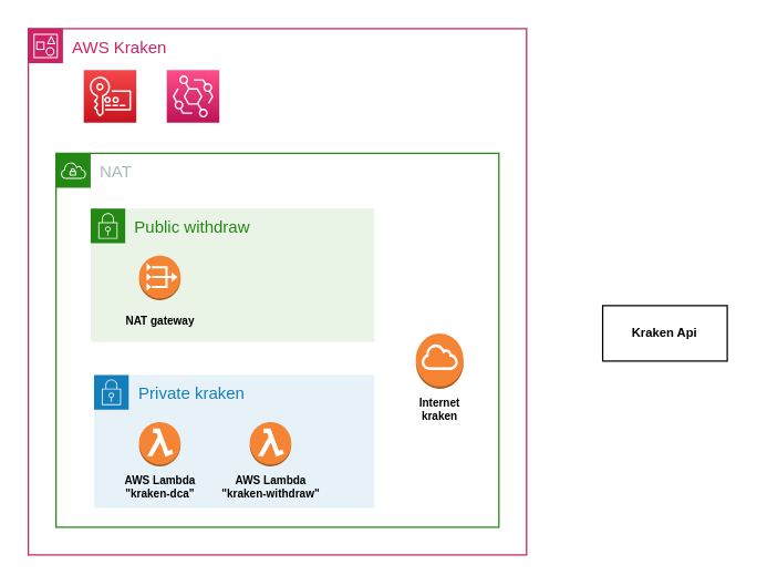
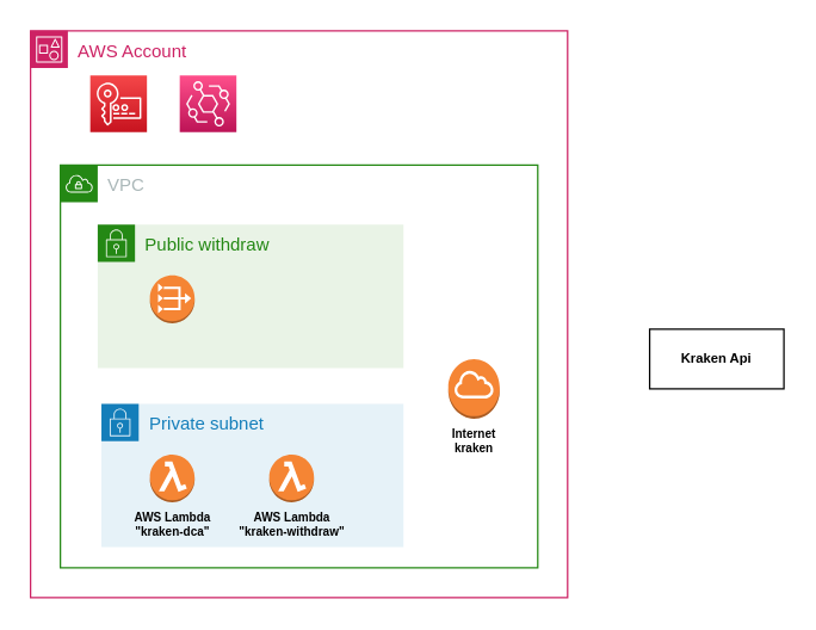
- <mxCell id="2" value="AWS Kraken" style="points=[[0,0],[0.25,0],[0.5,0],[0.75,0],[1,0],[1,0.25],[1,0.5],[1,0.75],[1,1],[0.75,1],[0.5,1],[0.25,1],[0,1],[0,0.75],[0,0.5],[0,0.25]];outlineConnect=0;gradientColor=none;html=1;whiteSpace=wrap;fontSize=12;fontStyle=0;container=1;pointerEvents=0;collapsible=0;recursiveResize=0;shape=mxgraph.aws4.group;grIcon=mxgraph.aws4.group_account;strokeColor=#CD2264;fillColor=none;verticalAlign=top;align=left;spacingLeft=30;fontColor=#CD2264;dashed=0;" vertex="1" parent="1"><mxGeometry x="20" y="20" width="360" height="380" as="geometry" /></mxCell>
+ <mxCell id="2" value="AWS Account" style="points=[[0,0],[0.25,0],[0.5,0],[0.75,0],[1,0],[1,0.25],[1,0.5],[1,0.75],[1,1],[0.75,1],[0.5,1],[0.25,1],[0,1],[0,0.75],[0,0.5],[0,0.25]];outlineConnect=0;gradientColor=none;html=1;whiteSpace=wrap;fontSize=12;fontStyle=0;container=1;pointerEvents=0;collapsible=0;recursiveResize=0;shape=mxgraph.aws4.group;grIcon=mxgraph.aws4.group_account;strokeColor=#CD2264;fillColor=none;verticalAlign=top;align=left;spacingLeft=30;fontColor=#CD2264;dashed=0;" vertex="1" parent="1"><mxGeometry x="20" y="20" width="360" height="380" as="geometry" /></mxCell>
- <mxCell id="3" value="NAT" style="points=[[0,0],[0.25,0],[0.5,0],[0.75,0],[1,0],[1,0.25],[1,0.5],[1,0.75],[1,1],[0.75,1],[0.5,1],[0.25,1],[0,1],[0,0.75],[0,0.5],[0,0.25]];outlineConnect=0;gradientColor=none;html=1;whiteSpace=wrap;fontSize=12;fontStyle=0;container=1;pointerEvents=0;collapsible=0;recursiveResize=0;shape=mxgraph.aws4.group;grIcon=mxgraph.aws4.group_vpc;strokeColor=#248814;fillColor=none;verticalAlign=top;align=left;spacingLeft=30;fontColor=#AAB7B8;dashed=0;" vertex="1" parent="2"><mxGeometry x="20" y="90" width="320" height="270" as="geometry" /></mxCell>
+ <mxCell id="3" value="VPC" style="points=[[0,0],[0.25,0],[0.5,0],[0.75,0],[1,0],[1,0.25],[1,0.5],[1,0.75],[1,1],[0.75,1],[0.5,1],[0.25,1],[0,1],[0,0.75],[0,0.5],[0,0.25]];outlineConnect=0;gradientColor=none;html=1;whiteSpace=wrap;fontSize=12;fontStyle=0;container=1;pointerEvents=0;collapsible=0;recursiveResize=0;shape=mxgraph.aws4.group;grIcon=mxgraph.aws4.group_vpc;strokeColor=#248814;fillColor=none;verticalAlign=top;align=left;spacingLeft=30;fontColor=#AAB7B8;dashed=0;" vertex="1" parent="2"><mxGeometry x="20" y="90" width="320" height="270" as="geometry" /></mxCell>
- <mxCell id="6" value="&lt;b&gt;NAT gateway&lt;br&gt;&lt;/b&gt;" style="text;html=1;align=center;verticalAlign=middle;resizable=0;points=[];autosize=1;strokeColor=none;fillColor=none;fontSize=8;" vertex="1" parent="4"><mxGeometry x="15" y="71" width="70" height="20" as="geometry" /></mxCell>
- <mxCell id="7" value="Private kraken" style="points=[[0,0],[0.25,0],[0.5,0],[0.75,0],[1,0],[1,0.25],[1,0.5],[1,0.75],[1,1],[0.75,1],[0.5,1],[0.25,1],[0,1],[0,0.75],[0,0.5],[0,0.25]];outlineConnect=0;gradientColor=none;html=1;whiteSpace=wrap;fontSize=12;fontStyle=0;container=1;pointerEvents=0;collapsible=0;recursiveResize=0;shape=mxgraph.aws4.group;grIcon=mxgraph.aws4.group_security_group;grStroke=0;strokeColor=#147EBA;fillColor=#E6F2F8;verticalAlign=top;align=left;spacingLeft=30;fontColor=#147EBA;dashed=0;" vertex="1" parent="3"><mxGeometry x="27.5" y="160" width="202.5" height="96" as="geometry" /></mxCell>
+ <mxCell id="7" value="Private subnet" style="points=[[0,0],[0.25,0],[0.5,0],[0.75,0],[1,0],[1,0.25],[1,0.5],[1,0.75],[1,1],[0.75,1],[0.5,1],[0.25,1],[0,1],[0,0.75],[0,0.5],[0,0.25]];outlineConnect=0;gradientColor=none;html=1;whiteSpace=wrap;fontSize=12;fontStyle=0;container=1;pointerEvents=0;collapsible=0;recursiveResize=0;shape=mxgraph.aws4.group;grIcon=mxgraph.aws4.group_security_group;grStroke=0;strokeColor=#147EBA;fillColor=#E6F2F8;verticalAlign=top;align=left;spacingLeft=30;fontColor=#147EBA;dashed=0;" vertex="1" parent="3"><mxGeometry x="27.5" y="160" width="202.5" height="96" as="geometry" /></mxCell>
